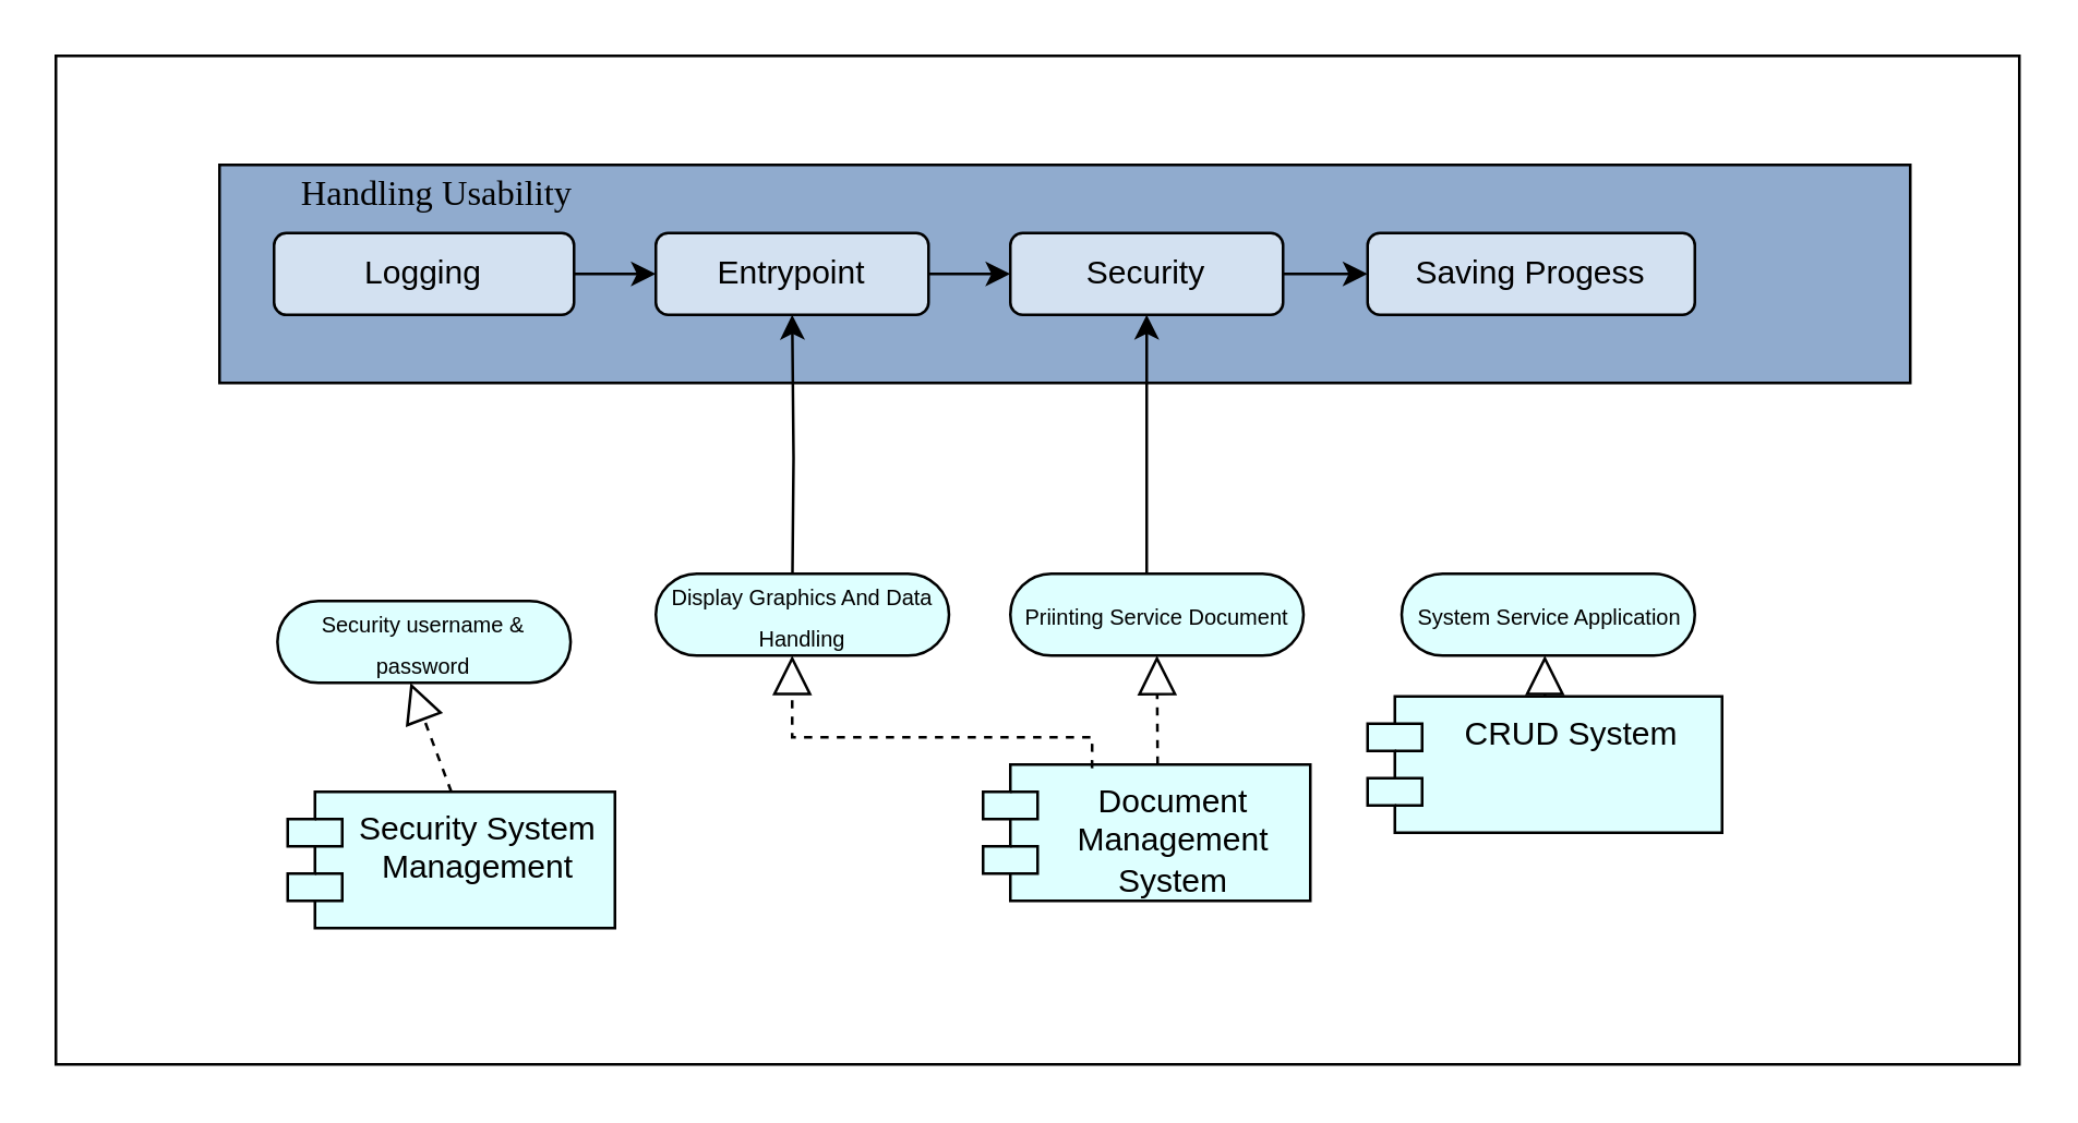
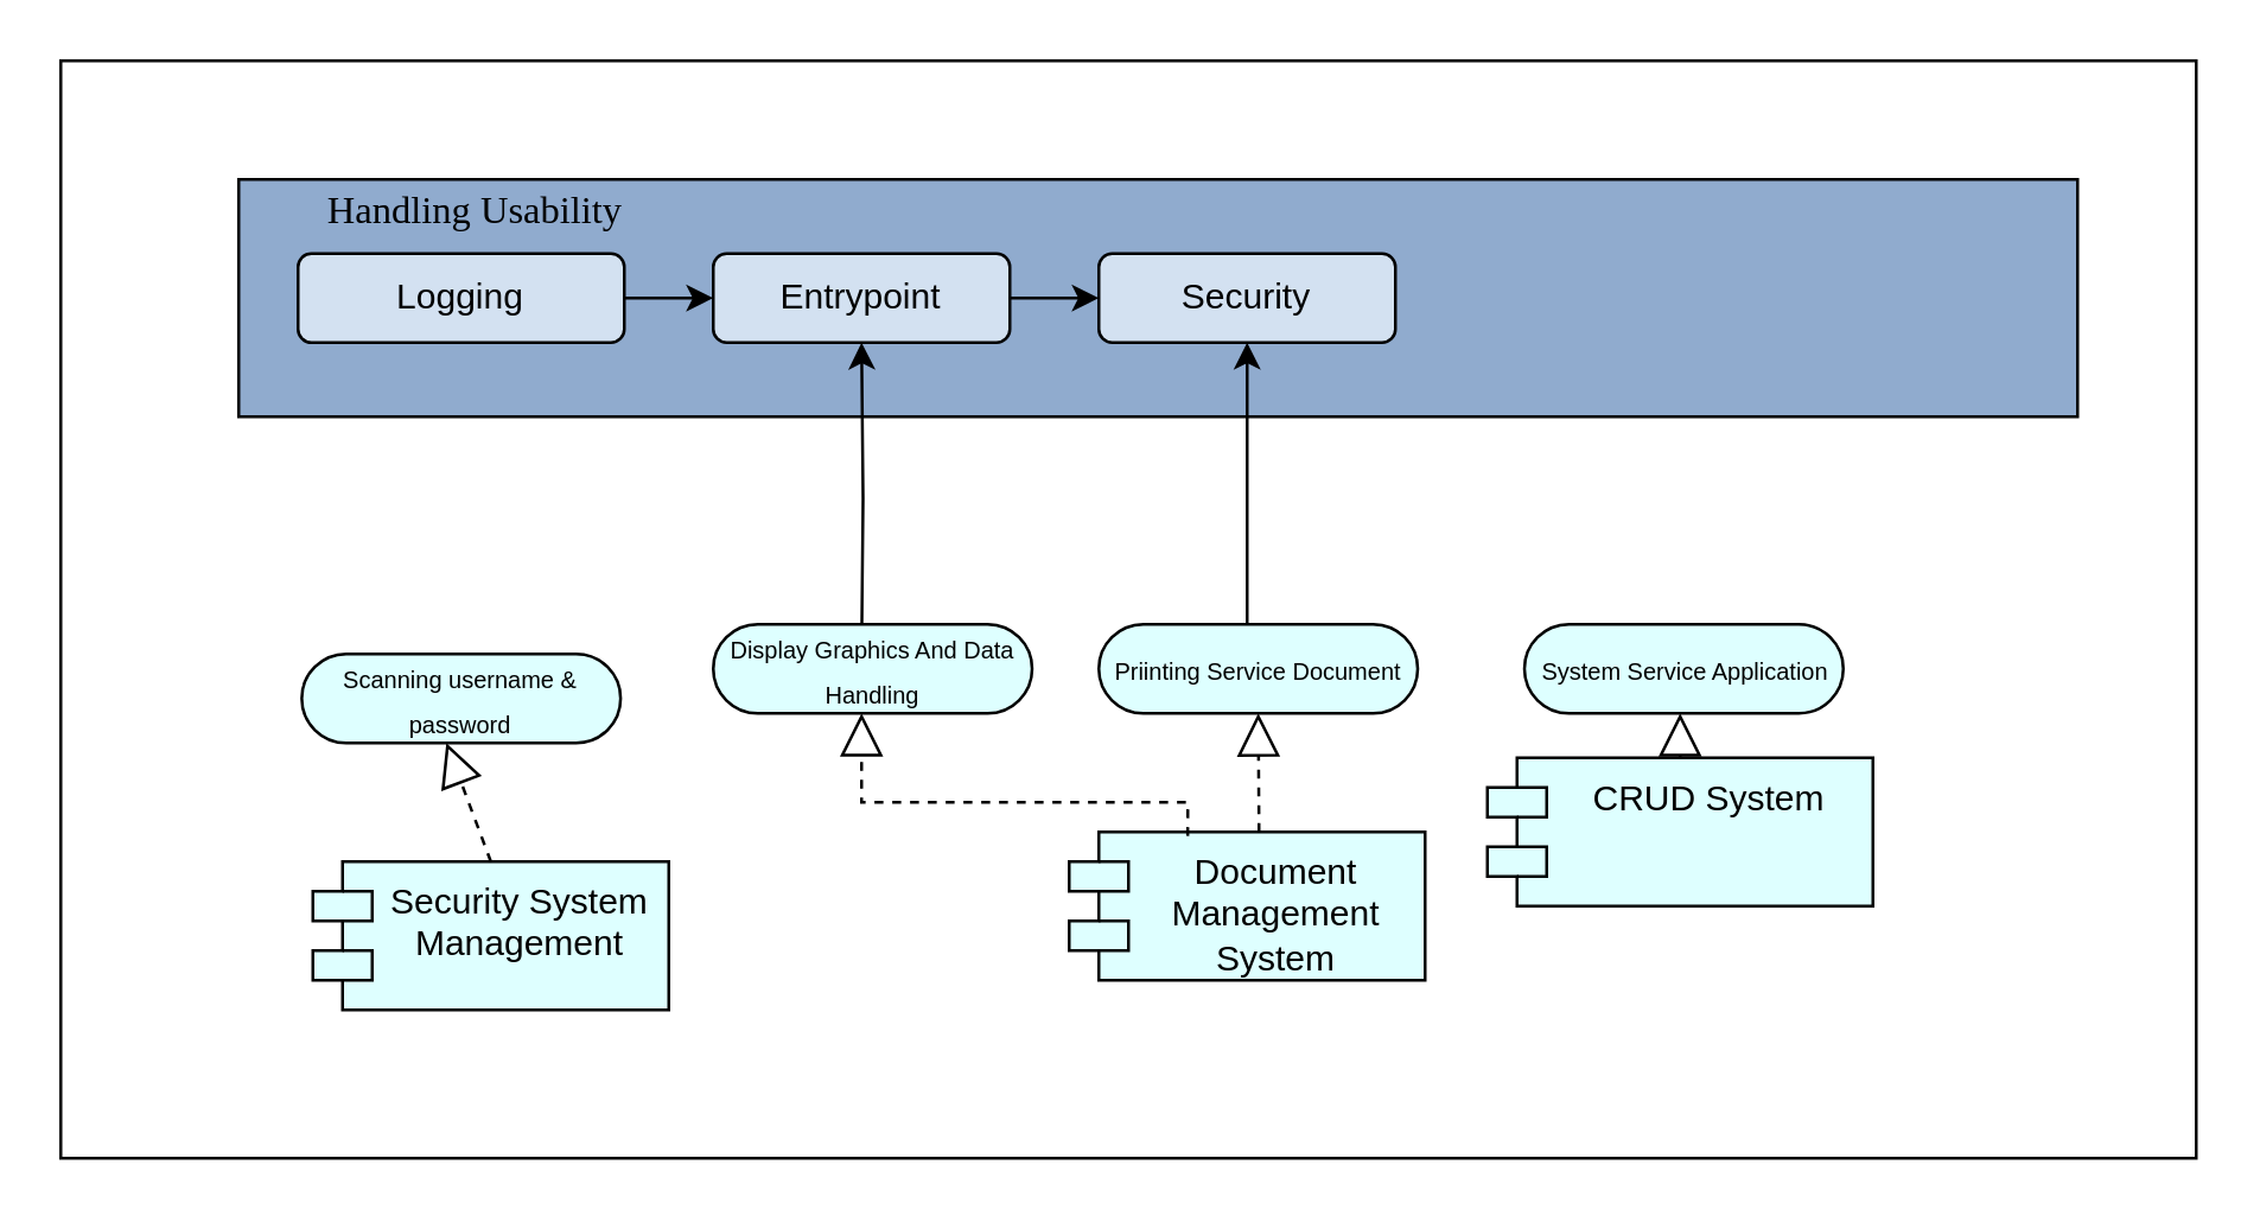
- <mxCell id="7" value="" style="edgeStyle=orthogonalEdgeStyle;rounded=0;orthogonalLoop=1;jettySize=auto;html=1;" edge="1" parent="1" source="8" target="9"><mxGeometry relative="1" as="geometry" /></mxCell>
- <mxCell id="9" value="Saving Progess" style="rounded=1;whiteSpace=wrap;html=1;fillColor=light-dark(#d3e1f1, #485f7d);" vertex="1" parent="1"><mxGeometry x="501" y="85" width="120" height="30" as="geometry" /></mxCell>
- <mxCell id="11" value="&lt;font style=&quot;font-size: 8px;&quot;&gt;Security username &amp;amp; password&lt;/font&gt;" style="rounded=1;whiteSpace=wrap;html=1;arcSize=50;fillColor=light-dark(#deffff, #ededed);" vertex="1" parent="1"><mxGeometry x="101.25" y="220" width="107.5" height="30" as="geometry" /></mxCell>
+ <mxCell id="11" value="&lt;font style=&quot;font-size: 8px;&quot;&gt;Scanning username &amp;amp; password&lt;/font&gt;" style="rounded=1;whiteSpace=wrap;html=1;arcSize=50;fillColor=light-dark(#deffff, #ededed);" vertex="1" parent="1"><mxGeometry x="101.25" y="220" width="107.5" height="30" as="geometry" /></mxCell>
